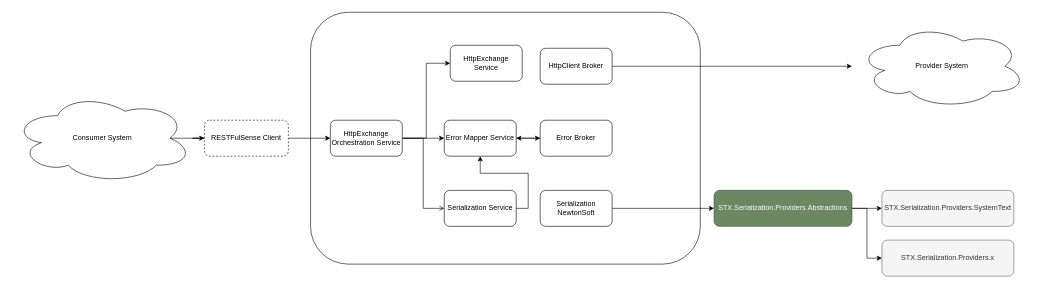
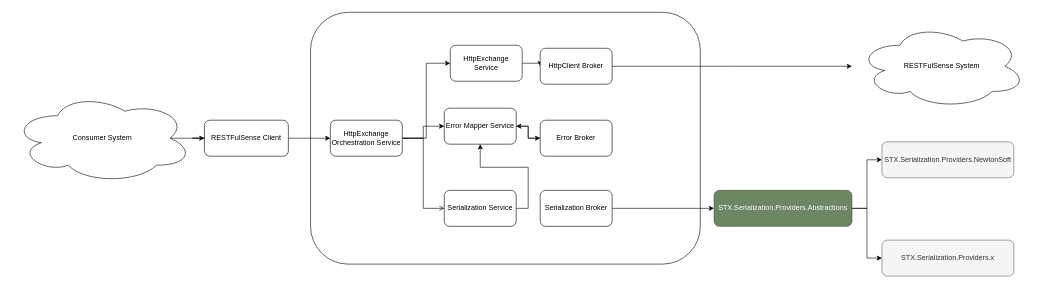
+ <mxCell id="7" style="edgeStyle=orthogonalEdgeStyle;rounded=0;orthogonalLoop=1;jettySize=auto;html=1;exitX=1;exitY=0.5;exitDx=0;exitDy=0;entryX=0;entryY=0.5;entryDx=0;entryDy=0;" parent="1" source="8" target="16" edge="1"><mxGeometry relative="1" as="geometry" /></mxCell>
- <mxCell id="29" value="Provider System" style="ellipse;shape=cloud;whiteSpace=wrap;html=1;" parent="1" vertex="1"><mxGeometry x="1430" y="40" width="280" height="140" as="geometry" /></mxCell>
+ <mxCell id="29" value="RESTFulSense System" style="ellipse;shape=cloud;whiteSpace=wrap;html=1;" parent="1" vertex="1"><mxGeometry x="1430" y="40" width="280" height="140" as="geometry" /></mxCell>
- <mxCell id="24" value="RESTFulSense Client" style="rounded=1;whiteSpace=wrap;html=1;dashed=1;" parent="1" vertex="1"><mxGeometry y="200" width="140" height="60" as="geometry" x="340" /></mxCell>
+ <mxCell id="24" value="RESTFulSense Client" style="rounded=1;whiteSpace=wrap;html=1;" parent="1" vertex="1"><mxGeometry y="200" width="140" height="60" as="geometry" x="340" /></mxCell>
- <mxCell id="10" value="Error Mapper Service" style="rounded=1;whiteSpace=wrap;html=1;" parent="1" vertex="1"><mxGeometry x="740" y="200" width="120" height="60" as="geometry" /></mxCell>
+ <mxCell id="10" value="Error Mapper Service" style="rounded=1;whiteSpace=wrap;html=1;" parent="1" vertex="1"><mxGeometry x="740" y="180" width="120" height="60" as="geometry" /></mxCell>
+ <mxCell id="19" style="edgeStyle=orthogonalEdgeStyle;rounded=0;orthogonalLoop=1;jettySize=auto;html=1;exitX=1;exitY=0.5;exitDx=0;exitDy=0;entryX=0;entryY=0.5;entryDx=0;entryDy=0;" parent="1" source="22" target="25" edge="1"><mxGeometry relative="1" as="geometry" /></mxCell>
+ <mxCell id="25" value="STX.Serialization.Providers.NewtonSoft" style="rounded=1;whiteSpace=wrap;html=1;fillColor=#f5f5f5;fontColor=#333333;strokeColor=#666666;" parent="1" vertex="1"><mxGeometry x="1470" y="236" width="220" height="60" as="geometry" /></mxCell>
- <mxCell id="18" value="Serialization NewtonSoft" style="rounded=1;whiteSpace=wrap;html=1;" parent="1" vertex="1"><mxGeometry x="900" y="317" width="120" height="60" as="geometry" /></mxCell>
+ <mxCell id="18" value="Serialization Broker" style="rounded=1;whiteSpace=wrap;html=1;" parent="1" vertex="1"><mxGeometry x="900" y="317" width="120" height="60" as="geometry" /></mxCell>
- <mxCell id="20" style="edgeStyle=orthogonalEdgeStyle;rounded=0;orthogonalLoop=1;jettySize=auto;html=1;exitX=1;exitY=0.5;exitDx=0;exitDy=0;entryX=0;entryY=0.5;entryDx=0;entryDy=0;" parent="1" source="22" target="26" edge="1"><mxGeometry relative="1" as="geometry" /></mxCell>
- <mxCell id="26" value="STX.Serialization.Providers.SystemText" style="rounded=1;whiteSpace=wrap;html=1;fillColor=#f5f5f5;fontColor=#333333;strokeColor=#666666;" parent="1" vertex="1"><mxGeometry x="1470" y="317" width="220" height="60" as="geometry" /></mxCell>
